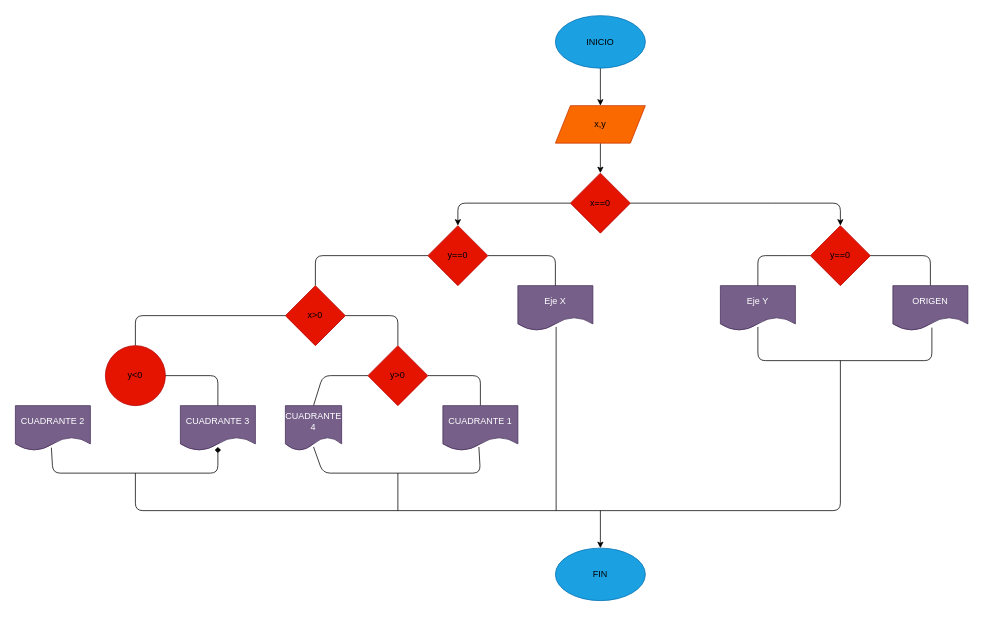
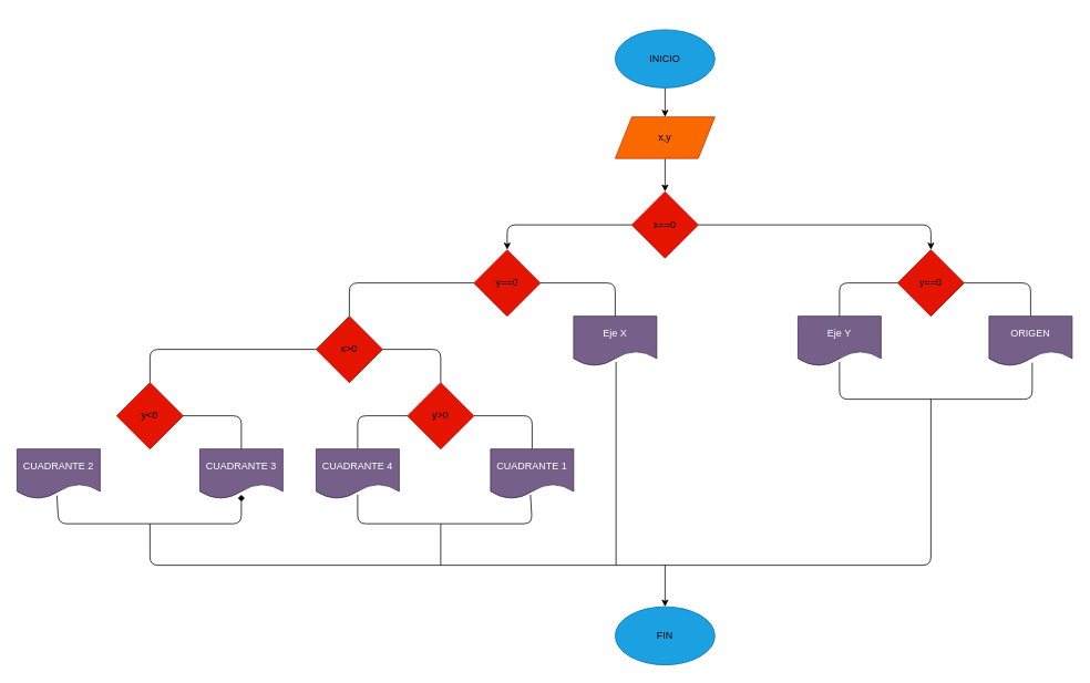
- <mxCell id="3" value="&lt;font color=&quot;#000000&quot;&gt;INICIO&lt;/font&gt;" style="ellipse;whiteSpace=wrap;html=1;fillColor=#1ba1e2;fontColor=#ffffff;strokeColor=#006EAF;" vertex="1" parent="1"><mxGeometry x="740" width="120" height="70" as="geometry" y="20" /></mxCell>
+ <mxCell id="3" value="&lt;font color=&quot;#000000&quot;&gt;INICIO&lt;/font&gt;" style="ellipse;whiteSpace=wrap;html=1;fillColor=#1ba1e2;fontColor=#ffffff;strokeColor=#006EAF;" vertex="1" parent="1"><mxGeometry x="740" y="35" width="120" height="70" as="geometry" /></mxCell>
- <mxCell id="28" value="&lt;font color=&quot;#000000&quot;&gt;y&amp;lt;0&lt;/font&gt;" style="ellipse;whiteSpace=wrap;html=1;fontColor=#ffffff;fillColor=#e51400;strokeColor=#B20000;" vertex="1" parent="1"><mxGeometry x="140" y="460" width="80" height="80" as="geometry" /></mxCell>
+ <mxCell id="28" value="&lt;font color=&quot;#000000&quot;&gt;y&amp;lt;0&lt;/font&gt;" style="rhombus;whiteSpace=wrap;html=1;fontColor=#ffffff;fillColor=#e51400;strokeColor=#B20000;" vertex="1" parent="1"><mxGeometry x="140" y="460" width="80" height="80" as="geometry" /></mxCell>
- <mxCell id="25" value="CUADRANTE 4" style="shape=document;whiteSpace=wrap;html=1;boundedLbl=1;fontColor=#ffffff;fillColor=#76608a;strokeColor=#432D57;" vertex="1" parent="1"><mxGeometry x="380" y="540" width="75" height="60" as="geometry" /></mxCell>
+ <mxCell id="25" value="CUADRANTE 4" style="shape=document;whiteSpace=wrap;html=1;boundedLbl=1;fontColor=#ffffff;fillColor=#76608a;strokeColor=#432D57;" vertex="1" parent="1"><mxGeometry x="380" y="540" width="100" height="60" as="geometry" /></mxCell>
